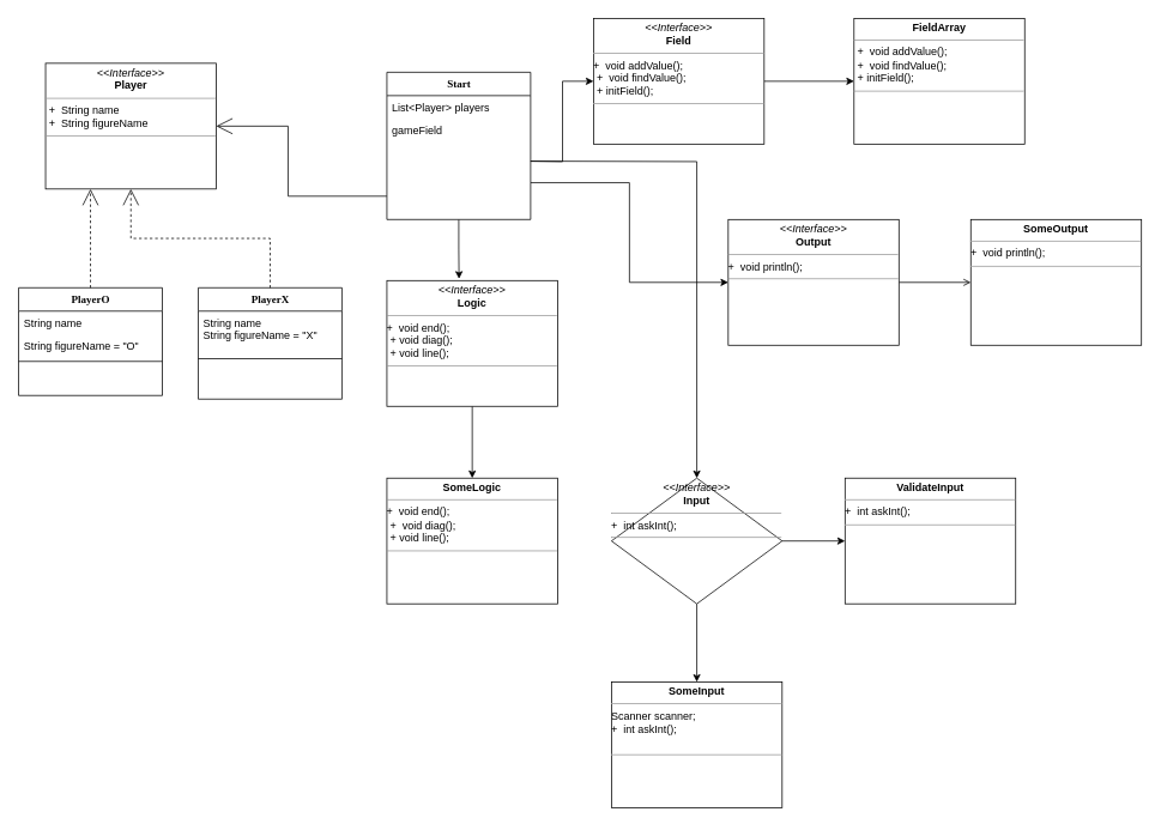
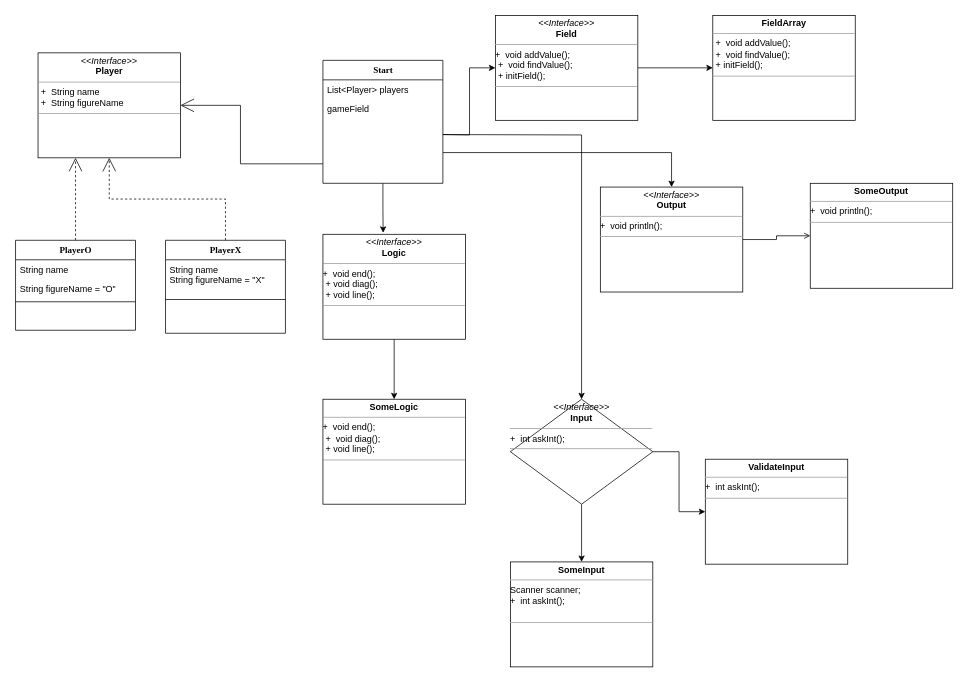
- <mxCell id="32" value="&lt;p style=&quot;margin: 0px ; margin-top: 4px ; text-align: center&quot;&gt;&lt;i&gt;&amp;lt;&amp;lt;Interface&amp;gt;&amp;gt;&lt;/i&gt;&lt;br&gt;&lt;b&gt;Output&lt;/b&gt;&lt;/p&gt;&lt;hr size=&quot;1&quot;&gt;+&amp;nbsp; void println();&lt;br&gt;&lt;hr size=&quot;1&quot;&gt;&lt;p style=&quot;margin: 0px ; margin-left: 4px&quot;&gt;&lt;br&gt;&lt;br&gt;&lt;/p&gt;" style="verticalAlign=top;align=left;overflow=fill;fontSize=12;fontFamily=Helvetica;html=1;rounded=0;shadow=0;comic=0;labelBackgroundColor=none;strokeWidth=1" vertex="1" parent="1"><mxGeometry x="810" y="244" width="190" height="140" as="geometry" /></mxCell>
+ <mxCell id="32" value="&lt;p style=&quot;margin: 0px ; margin-top: 4px ; text-align: center&quot;&gt;&lt;i&gt;&amp;lt;&amp;lt;Interface&amp;gt;&amp;gt;&lt;/i&gt;&lt;br&gt;&lt;b&gt;Output&lt;/b&gt;&lt;/p&gt;&lt;hr size=&quot;1&quot;&gt;+&amp;nbsp; void println();&lt;br&gt;&lt;hr size=&quot;1&quot;&gt;&lt;p style=&quot;margin: 0px ; margin-left: 4px&quot;&gt;&lt;br&gt;&lt;br&gt;&lt;/p&gt;" style="verticalAlign=top;align=left;overflow=fill;fontSize=12;fontFamily=Helvetica;html=1;rounded=0;shadow=0;comic=0;labelBackgroundColor=none;strokeWidth=1" vertex="1" parent="1"><mxGeometry x="800" y="249" width="190" height="140" as="geometry" /></mxCell>
- <mxCell id="29" value="&lt;p style=&quot;margin: 0px ; margin-top: 4px ; text-align: center&quot;&gt;&lt;b&gt;ValidateInput&lt;/b&gt;&lt;/p&gt;&lt;hr size=&quot;1&quot;&gt;+&amp;nbsp; int askInt();&lt;br&gt;&lt;hr size=&quot;1&quot;&gt;&lt;p style=&quot;margin: 0px ; margin-left: 4px&quot;&gt;&lt;br&gt;&lt;br&gt;&lt;/p&gt;" style="verticalAlign=top;align=left;overflow=fill;fontSize=12;fontFamily=Helvetica;html=1;rounded=0;shadow=0;comic=0;labelBackgroundColor=none;strokeWidth=1" vertex="1" parent="1"><mxGeometry x="940" y="532" width="190" height="140" as="geometry" /></mxCell>
+ <mxCell id="29" value="&lt;p style=&quot;margin: 0px ; margin-top: 4px ; text-align: center&quot;&gt;&lt;b&gt;ValidateInput&lt;/b&gt;&lt;/p&gt;&lt;hr size=&quot;1&quot;&gt;+&amp;nbsp; int askInt();&lt;br&gt;&lt;hr size=&quot;1&quot;&gt;&lt;p style=&quot;margin: 0px ; margin-left: 4px&quot;&gt;&lt;br&gt;&lt;br&gt;&lt;/p&gt;" style="verticalAlign=top;align=left;overflow=fill;fontSize=12;fontFamily=Helvetica;html=1;rounded=0;shadow=0;comic=0;labelBackgroundColor=none;strokeWidth=1" vertex="1" parent="1"><mxGeometry x="940" y="612" width="190" height="140" as="geometry" /></mxCell>
- <mxCell id="28" value="&lt;p style=&quot;margin: 0px ; margin-top: 4px ; text-align: center&quot;&gt;&lt;b&gt;SomeInput&lt;/b&gt;&lt;/p&gt;&lt;hr size=&quot;1&quot;&gt;&lt;div&gt;Scanner scanner;&lt;br&gt;&lt;/div&gt;&lt;div&gt;+&amp;nbsp; int askInt();&lt;/div&gt;&lt;div&gt;&lt;br&gt;&lt;/div&gt;&lt;hr size=&quot;1&quot;&gt;&lt;p style=&quot;margin: 0px ; margin-left: 4px&quot;&gt;&lt;br&gt;&lt;br&gt;&lt;/p&gt;" style="verticalAlign=top;align=left;overflow=fill;fontSize=12;fontFamily=Helvetica;html=1;rounded=0;shadow=0;comic=0;labelBackgroundColor=none;strokeWidth=1" vertex="1" parent="1"><mxGeometry x="680" y="759" width="190" height="140" as="geometry" /></mxCell>
+ <mxCell id="28" value="&lt;p style=&quot;margin: 0px ; margin-top: 4px ; text-align: center&quot;&gt;&lt;b&gt;SomeInput&lt;/b&gt;&lt;/p&gt;&lt;hr size=&quot;1&quot;&gt;&lt;div&gt;Scanner scanner;&lt;br&gt;&lt;/div&gt;&lt;div&gt;+&amp;nbsp; int askInt();&lt;/div&gt;&lt;div&gt;&lt;br&gt;&lt;/div&gt;&lt;hr size=&quot;1&quot;&gt;&lt;p style=&quot;margin: 0px ; margin-left: 4px&quot;&gt;&lt;br&gt;&lt;br&gt;&lt;/p&gt;" style="verticalAlign=top;align=left;overflow=fill;fontSize=12;fontFamily=Helvetica;html=1;rounded=0;shadow=0;comic=0;labelBackgroundColor=none;strokeWidth=1" vertex="1" parent="1"><mxGeometry x="680" y="749" width="190" height="140" as="geometry" /></mxCell>
